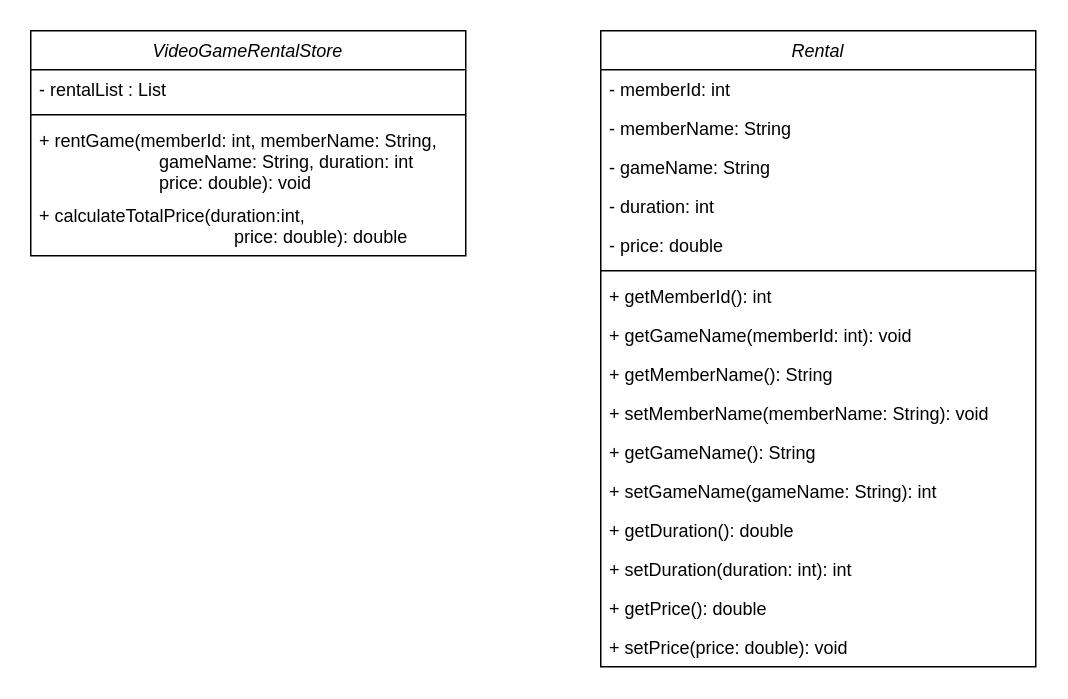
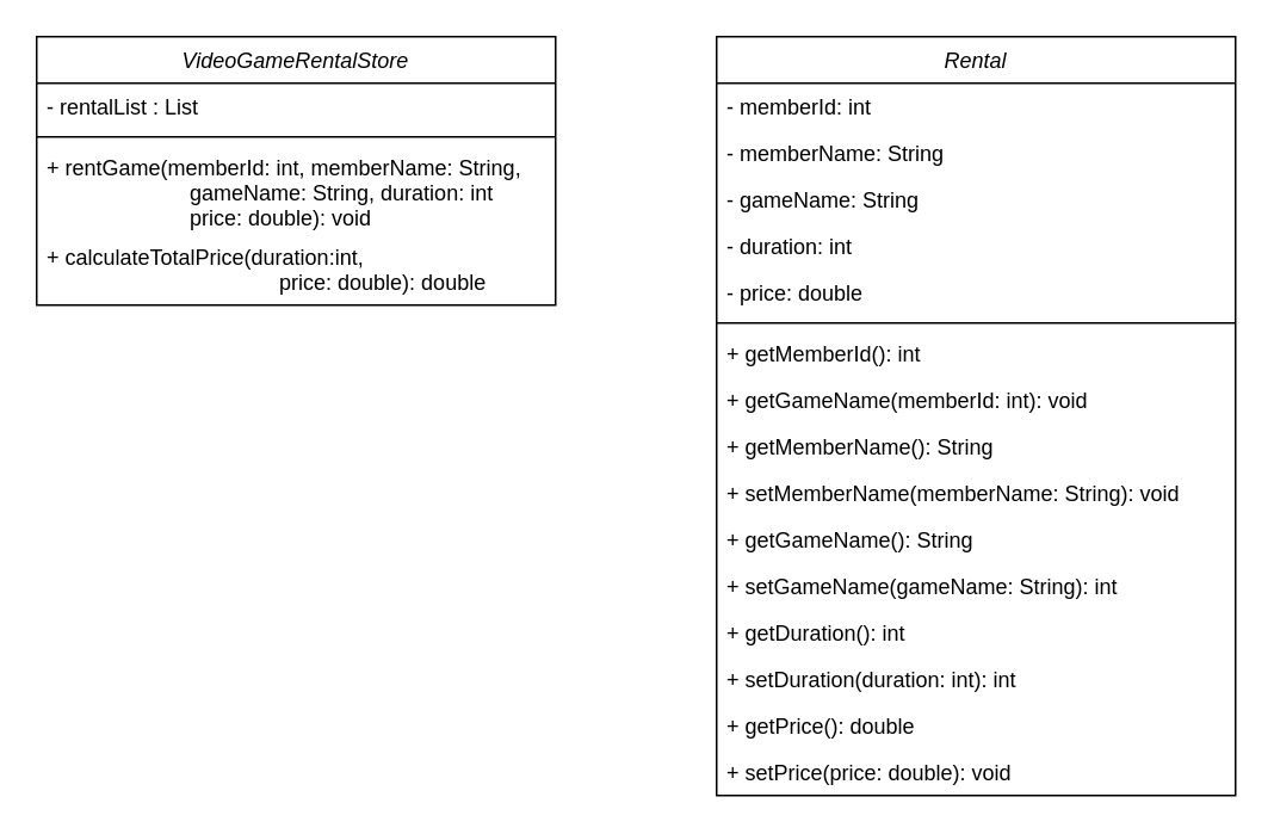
- <mxCell id="20" value="+ getDuration(): double" style="text;align=left;verticalAlign=top;spacingLeft=4;spacingRight=4;overflow=hidden;rotatable=0;points=[[0,0.5],[1,0.5]];portConstraint=eastwest;" parent="7" vertex="1"><mxGeometry y="320" width="290" height="26" as="geometry" /></mxCell>
+ <mxCell id="20" value="+ getDuration(): int" style="text;align=left;verticalAlign=top;spacingLeft=4;spacingRight=4;overflow=hidden;rotatable=0;points=[[0,0.5],[1,0.5]];portConstraint=eastwest;" parent="7" vertex="1"><mxGeometry y="320" width="290" height="26" as="geometry" /></mxCell>
